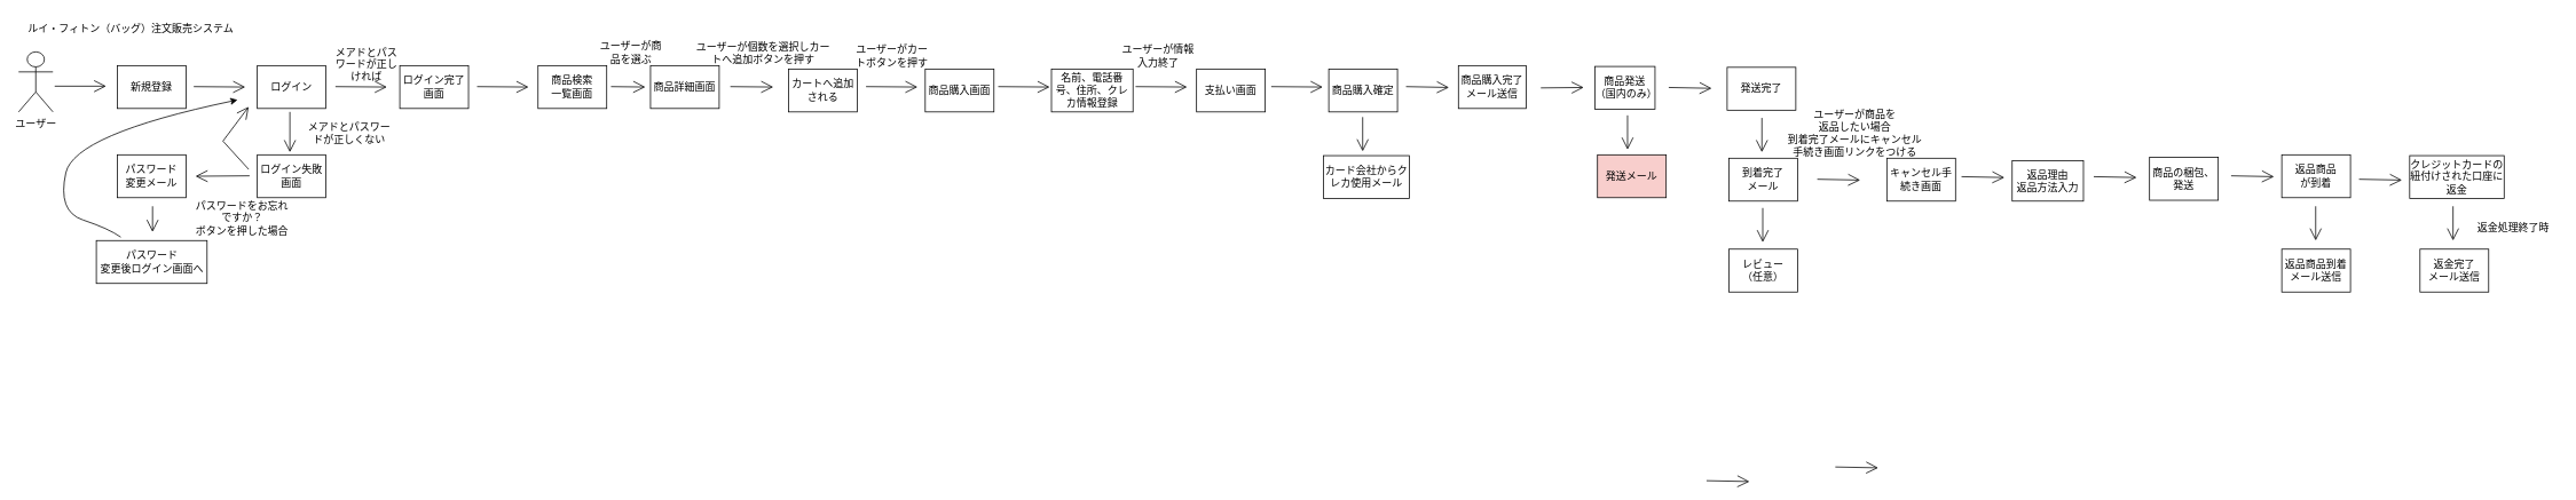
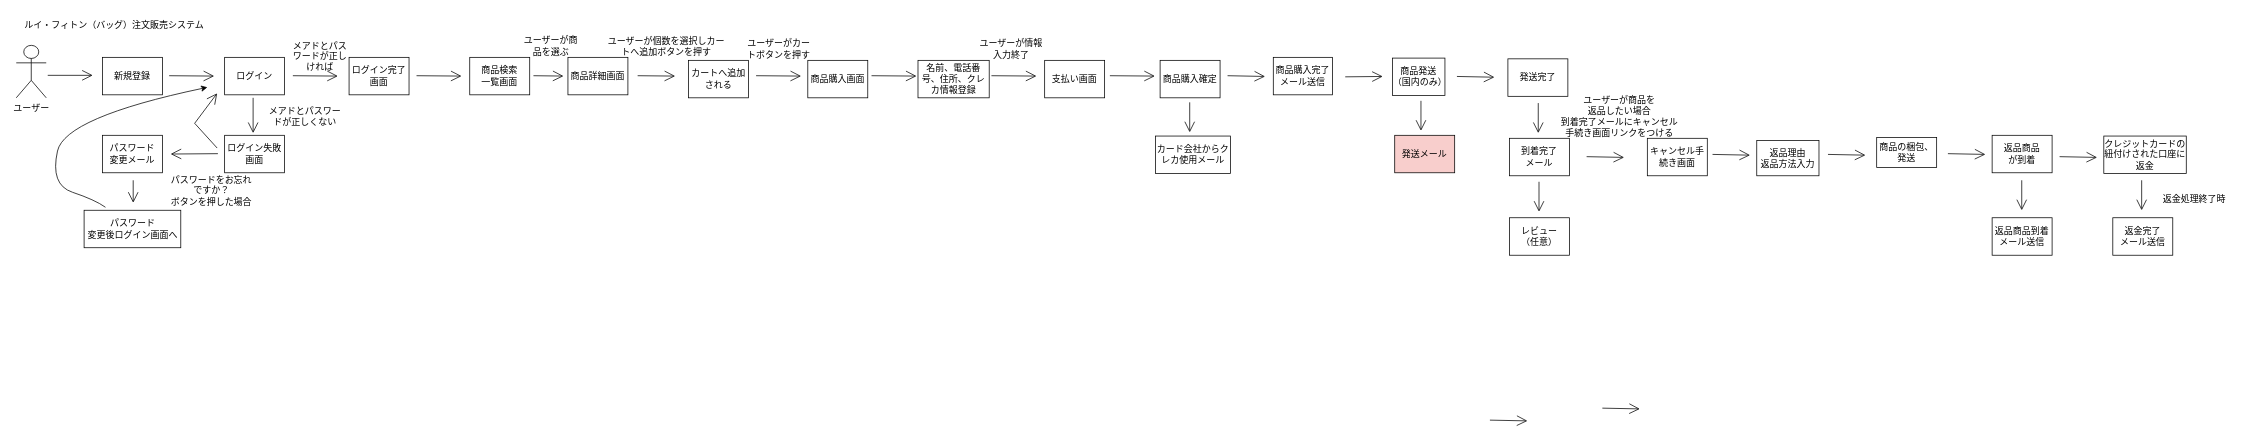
- <mxCell id="60" value="商品の梱包、発送" style="rounded=0;whiteSpace=wrap;html=1;" parent="1" vertex="1"><mxGeometry x="2502" y="183" width="80" height="50" as="geometry" /></mxCell>
+ <mxCell id="60" value="商品の梱包、発送" style="rounded=0;whiteSpace=wrap;html=1;" parent="1" vertex="1"><mxGeometry x="2502" y="183" width="80" height="40" as="geometry" /></mxCell>
